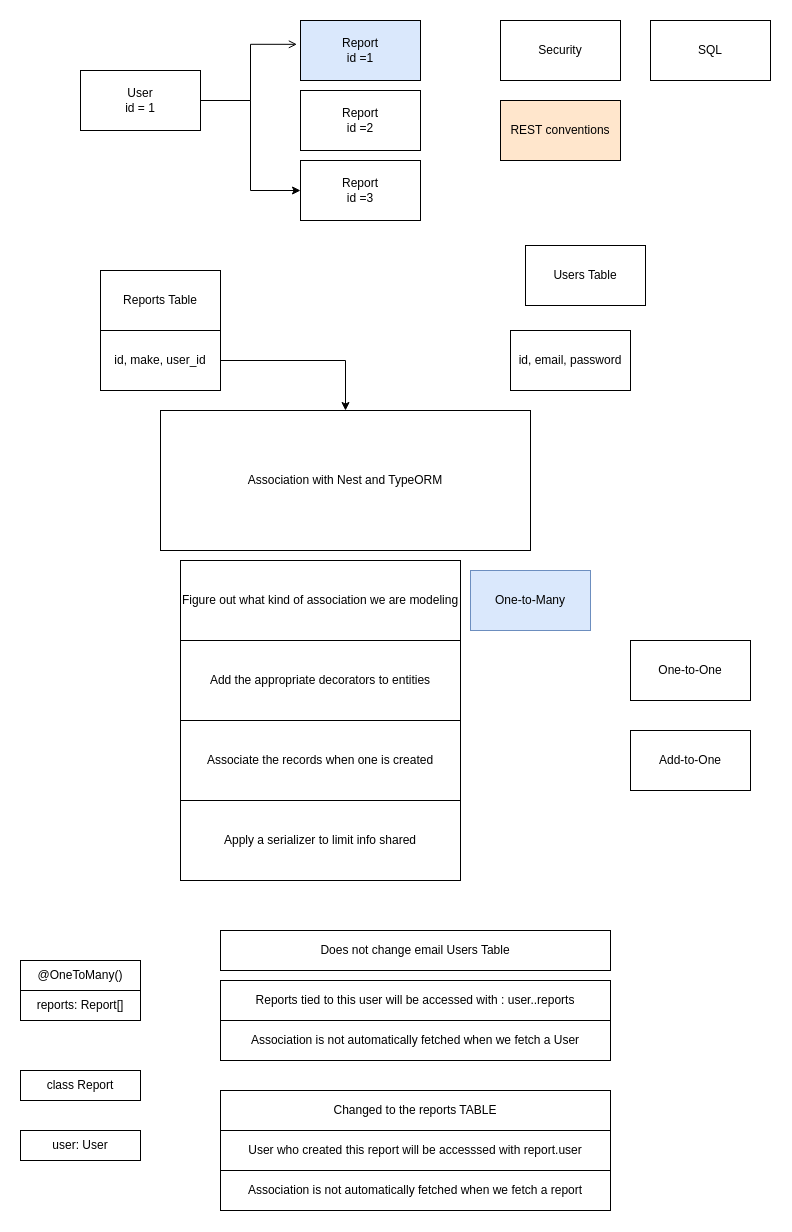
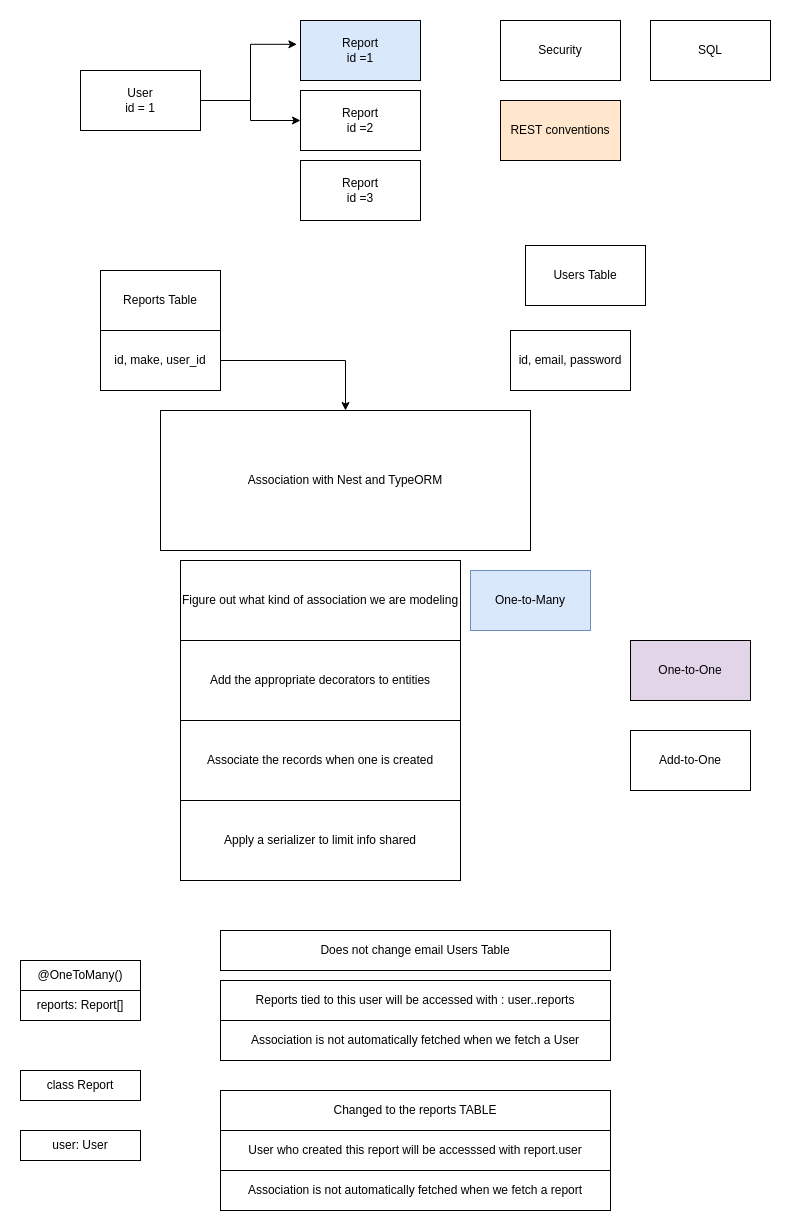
- <mxCell id="2" style="edgeStyle=orthogonalEdgeStyle;rounded=0;orthogonalLoop=1;jettySize=auto;html=1;exitX=1;exitY=0.5;exitDx=0;exitDy=0;entryX=-0.03;entryY=0.397;entryDx=0;entryDy=0;entryPerimeter=0;endArrow=open;" parent="1" source="5" target="6" edge="1"><mxGeometry relative="1" as="geometry" /></mxCell>
+ <mxCell id="2" style="edgeStyle=orthogonalEdgeStyle;rounded=0;orthogonalLoop=1;jettySize=auto;html=1;exitX=1;exitY=0.5;exitDx=0;exitDy=0;entryX=-0.03;entryY=0.397;entryDx=0;entryDy=0;entryPerimeter=0;" parent="1" source="5" target="6" edge="1"><mxGeometry relative="1" as="geometry" /></mxCell>
+ <mxCell id="3" style="edgeStyle=orthogonalEdgeStyle;rounded=0;orthogonalLoop=1;jettySize=auto;html=1;exitX=1;exitY=0.5;exitDx=0;exitDy=0;entryX=0;entryY=0.5;entryDx=0;entryDy=0;" parent="1" source="5" target="7" edge="1"><mxGeometry relative="1" as="geometry" /></mxCell>
- <mxCell id="4" style="edgeStyle=orthogonalEdgeStyle;rounded=0;orthogonalLoop=1;jettySize=auto;html=1;exitX=1;exitY=0.5;exitDx=0;exitDy=0;entryX=0;entryY=0.5;entryDx=0;entryDy=0;" parent="1" source="5" target="8" edge="1"><mxGeometry relative="1" as="geometry" /></mxCell>
- <mxCell id="22" value="One-to-One" style="rounded=0;whiteSpace=wrap;html=1;" vertex="1" parent="1"><mxGeometry x="630" y="640" width="120" height="60" as="geometry" /></mxCell>
+ <mxCell id="22" value="One-to-One" style="rounded=0;whiteSpace=wrap;html=1;fillColor=#e1d5e7;" vertex="1" parent="1"><mxGeometry x="630" y="640" width="120" height="60" as="geometry" /></mxCell>
